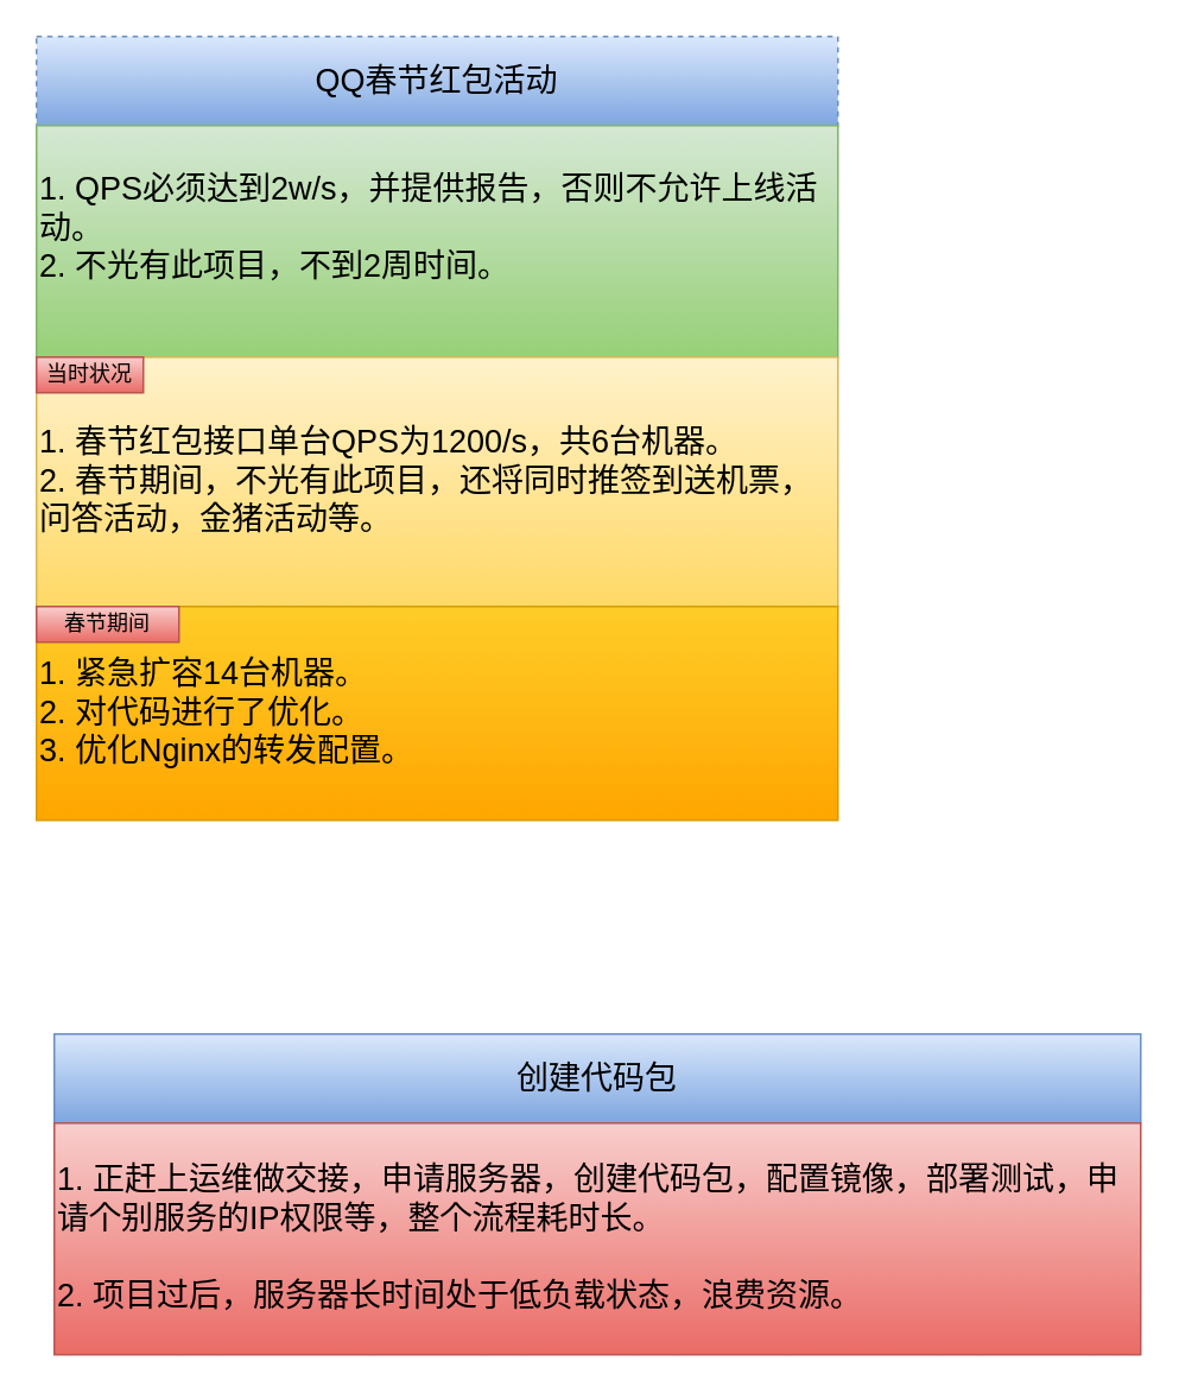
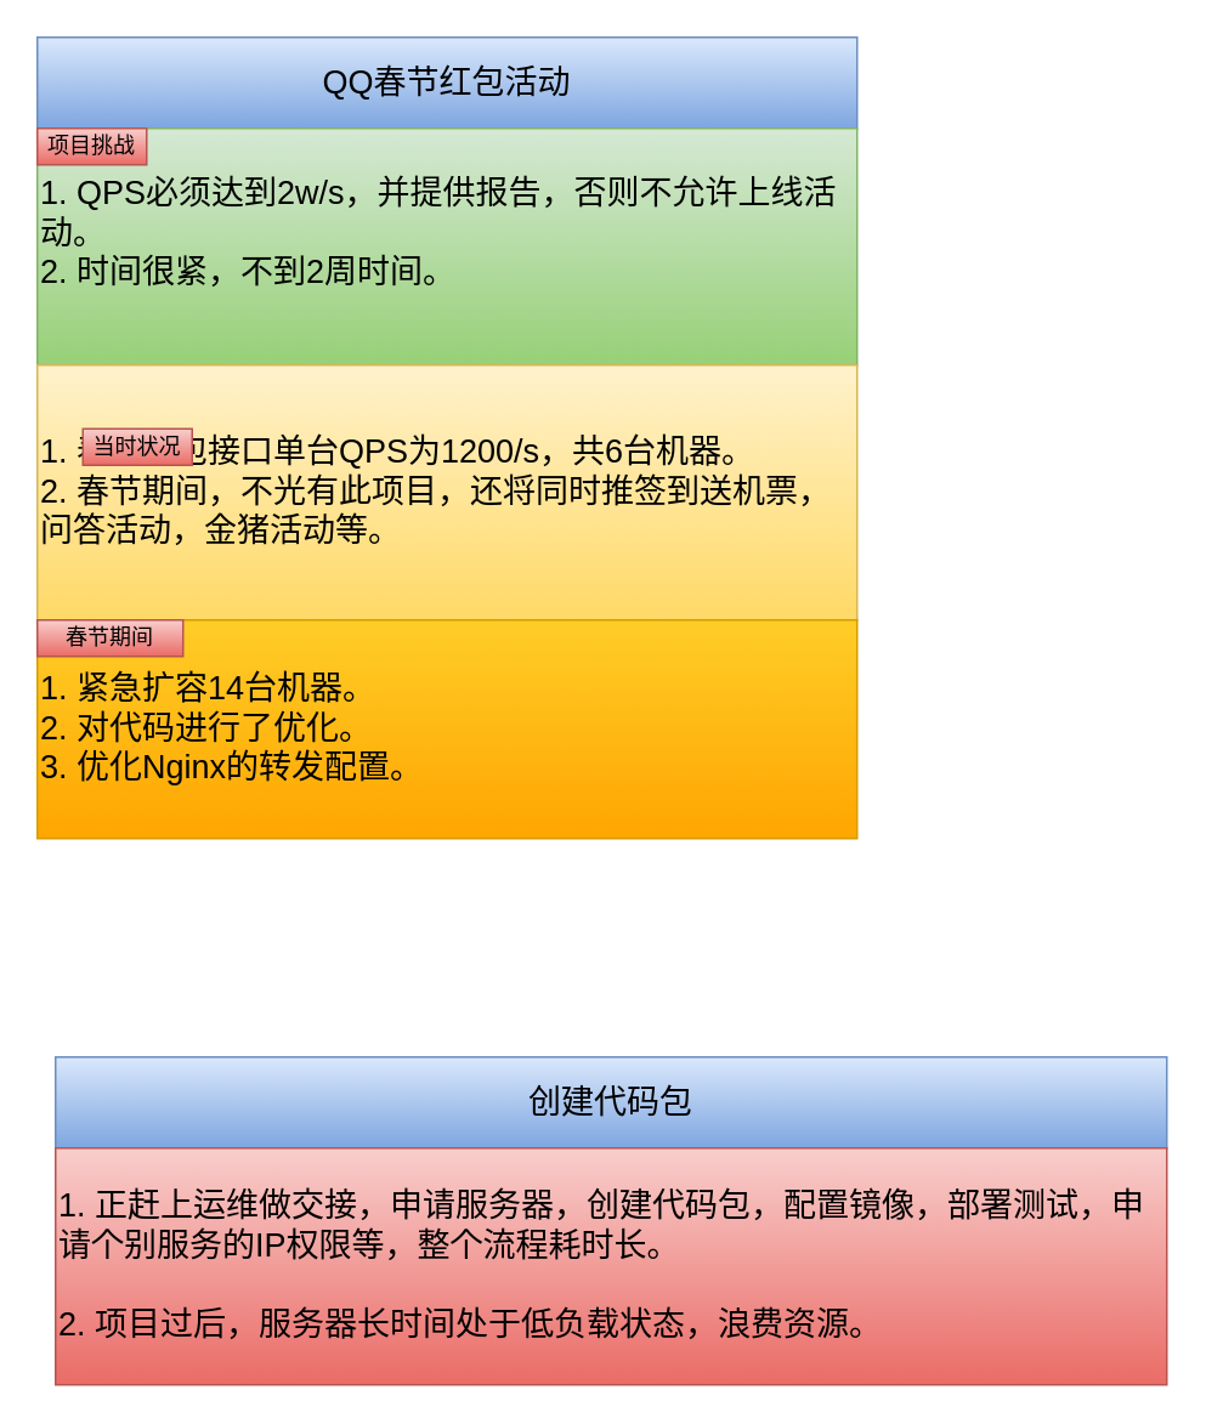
- <mxCell id="2" value="&lt;font style=&quot;font-size: 18px&quot;&gt;QQ春节红包活动&lt;/font&gt;" style="rounded=0;whiteSpace=wrap;html=1;fillColor=#dae8fc;strokeColor=#6c8ebf;gradientColor=#7ea6e0;dashed=1;" vertex="1" parent="1"><mxGeometry x="20" y="20" width="450" height="50" as="geometry" /></mxCell>
+ <mxCell id="2" value="&lt;font style=&quot;font-size: 18px&quot;&gt;QQ春节红包活动&lt;/font&gt;" style="rounded=0;whiteSpace=wrap;html=1;fillColor=#dae8fc;strokeColor=#6c8ebf;gradientColor=#7ea6e0;" vertex="1" parent="1"><mxGeometry x="20" y="20" width="450" height="50" as="geometry" /></mxCell>
+ <mxCell id="5" value="项目挑战" style="text;html=1;strokeColor=#b85450;fillColor=#f8cecc;align=center;verticalAlign=middle;whiteSpace=wrap;rounded=0;gradientColor=#ea6b66;" vertex="1" parent="1"><mxGeometry x="20" y="70" width="60" height="20" as="geometry" /></mxCell>
- <mxCell id="3" value="&lt;font&gt;&lt;font style=&quot;font-size: 18px&quot;&gt;1. QPS必须达到2w/s，并提供报告，否则不允许上线活动。&lt;br&gt;2. 不光有此项目，不到2周时间。&lt;br&gt;&lt;/font&gt;&lt;br&gt;&lt;/font&gt;" style="rounded=0;whiteSpace=wrap;html=1;align=left;gradientColor=#97d077;fillColor=#d5e8d4;strokeColor=#82b366;" vertex="1" parent="1"><mxGeometry x="20" y="70" width="450" height="130" as="geometry" /></mxCell>
+ <mxCell id="3" value="&lt;font&gt;&lt;font style=&quot;font-size: 18px&quot;&gt;1. QPS必须达到2w/s，并提供报告，否则不允许上线活动。&lt;br&gt;2. 时间很紧，不到2周时间。&lt;br&gt;&lt;/font&gt;&lt;br&gt;&lt;/font&gt;" style="rounded=0;whiteSpace=wrap;html=1;align=left;gradientColor=#97d077;fillColor=#d5e8d4;strokeColor=#82b366;" vertex="1" parent="1"><mxGeometry x="20" y="70" width="450" height="130" as="geometry" /></mxCell>
- <mxCell id="6" value="当时状况" style="text;html=1;strokeColor=#b85450;fillColor=#f8cecc;align=center;verticalAlign=middle;whiteSpace=wrap;rounded=0;gradientColor=#ea6b66;" vertex="1" parent="1"><mxGeometry x="20" y="200" width="60" height="20" as="geometry" /></mxCell>
+ <mxCell id="6" value="当时状况" style="text;html=1;strokeColor=#b85450;fillColor=#f8cecc;align=center;verticalAlign=middle;whiteSpace=wrap;rounded=0;gradientColor=#ea6b66;" vertex="1" parent="1"><mxGeometry x="45" y="235" width="60" height="20" as="geometry" /></mxCell>
